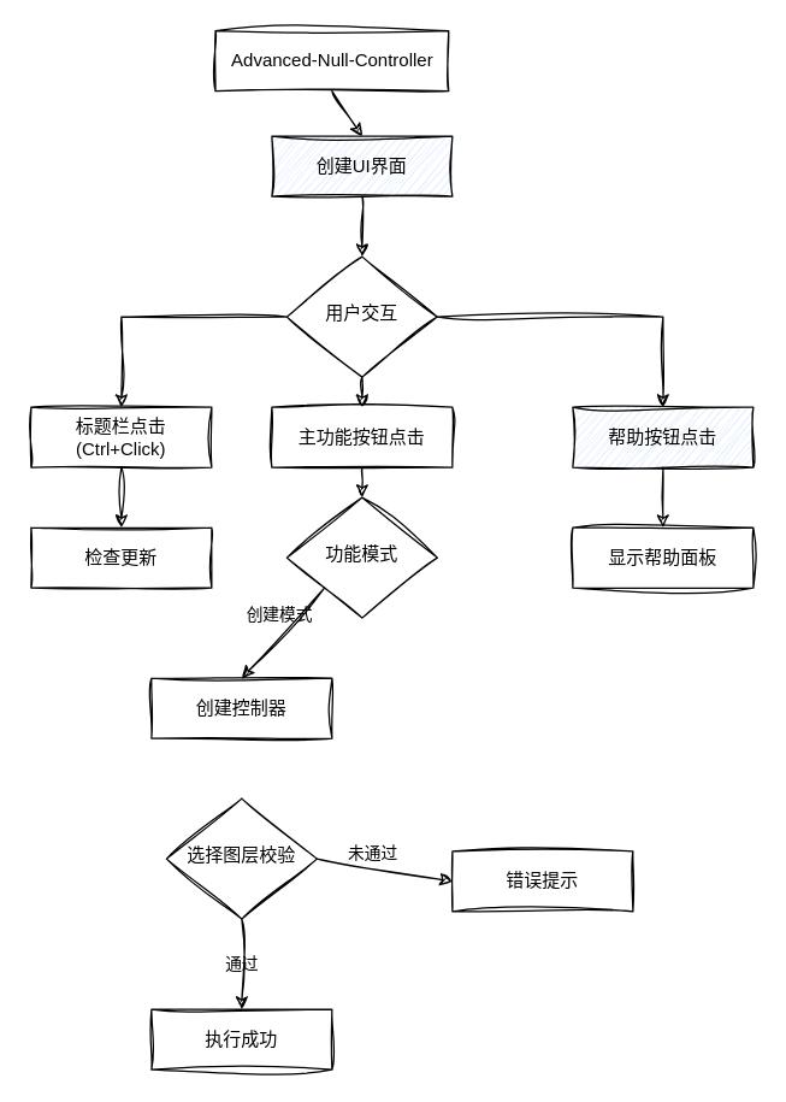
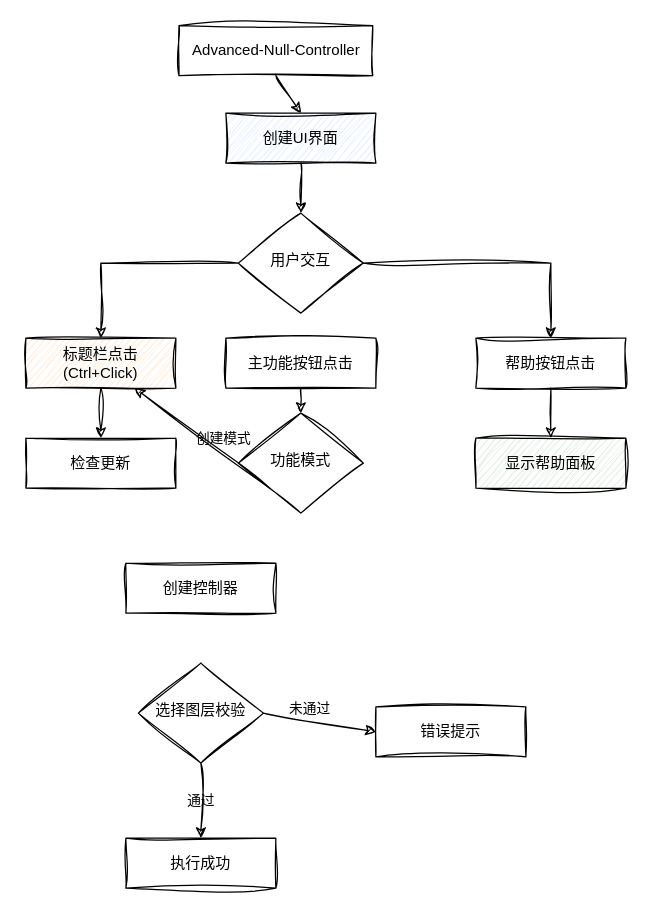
- <mxCell id="16" value="" style="endArrow=classic;html=1;rounded=0;exitX=0.5;exitY=1;exitDx=0;exitDy=0;entryX=0.5;entryY=0;entryDx=0;entryDy=0;labelBackgroundColor=none;fontColor=default;sketch=1;curveFitting=1;jiggle=2;" parent="1" source="4" target="7" edge="1"><mxGeometry width="50" height="50" relative="1" as="geometry"><mxPoint x="400" y="210" as="sourcePoint" /><mxPoint x="400" y="250" as="targetPoint" /><Array as="points" /></mxGeometry></mxCell>
- <mxCell id="5" value="标题栏点击&#10;(Ctrl+Click)" style="rounded=0;whiteSpace=wrap;html=1;fontSize=12;glass=0;strokeWidth=1;shadow=0;labelBackgroundColor=none;sketch=1;curveFitting=1;jiggle=2;" parent="1" vertex="1"><mxGeometry x="20" y="270" width="120" height="40" as="geometry" /></mxCell>
+ <mxCell id="5" value="标题栏点击&#10;(Ctrl+Click)" style="rounded=0;whiteSpace=wrap;html=1;fontSize=12;glass=0;strokeWidth=1;shadow=0;labelBackgroundColor=none;sketch=1;curveFitting=1;jiggle=2;fillColor=#ffe6cc;" parent="1" vertex="1"><mxGeometry x="20" y="270" width="120" height="40" as="geometry" /></mxCell>
- <mxCell id="6" value="帮助按钮点击" style="rounded=0;whiteSpace=wrap;html=1;fontSize=12;glass=0;strokeWidth=1;shadow=0;labelBackgroundColor=none;sketch=1;curveFitting=1;jiggle=2;fillColor=#dae8fc;" parent="1" vertex="1"><mxGeometry x="380" y="270" width="120" height="40" as="geometry" /></mxCell>
+ <mxCell id="6" value="帮助按钮点击" style="rounded=0;whiteSpace=wrap;html=1;fontSize=12;glass=0;strokeWidth=1;shadow=0;labelBackgroundColor=none;sketch=1;curveFitting=1;jiggle=2;" parent="1" vertex="1"><mxGeometry x="380" y="270" width="120" height="40" as="geometry" /></mxCell>
- <mxCell id="9" value="显示帮助面板" style="rounded=0;whiteSpace=wrap;html=1;fontSize=12;glass=0;strokeWidth=1;shadow=0;labelBackgroundColor=none;sketch=1;curveFitting=1;jiggle=2;" parent="1" vertex="1"><mxGeometry x="380" y="350" width="120" height="40" as="geometry" /></mxCell>
+ <mxCell id="9" value="显示帮助面板" style="rounded=0;whiteSpace=wrap;html=1;fontSize=12;glass=0;strokeWidth=1;shadow=0;labelBackgroundColor=none;sketch=1;curveFitting=1;jiggle=2;fillColor=#d5e8d4;" parent="1" vertex="1"><mxGeometry x="380" y="350" width="120" height="40" as="geometry" /></mxCell>
- <mxCell id="20" value="创建模式" style="endArrow=classic;html=1;rounded=0;exitX=0;exitY=1;exitDx=0;exitDy=0;entryX=0.5;entryY=0;entryDx=0;entryDy=0;labelBackgroundColor=none;fontColor=default;sketch=1;curveFitting=1;jiggle=2;" parent="1" source="10" target="11" edge="1"><mxGeometry x="-0.2" y="-10" relative="1" as="geometry"><mxPoint as="offset" /></mxGeometry></mxCell>
+ <mxCell id="20" value="创建模式" style="endArrow=classic;html=1;rounded=0;exitX=0;exitY=1;exitDx=0;exitDy=0;labelBackgroundColor=none;fontColor=default;sketch=1;curveFitting=1;jiggle=2;" parent="1" source="10" target="5" edge="1"><mxGeometry x="-0.2" y="-10" relative="1" as="geometry"><mxPoint as="offset" /></mxGeometry></mxCell>
